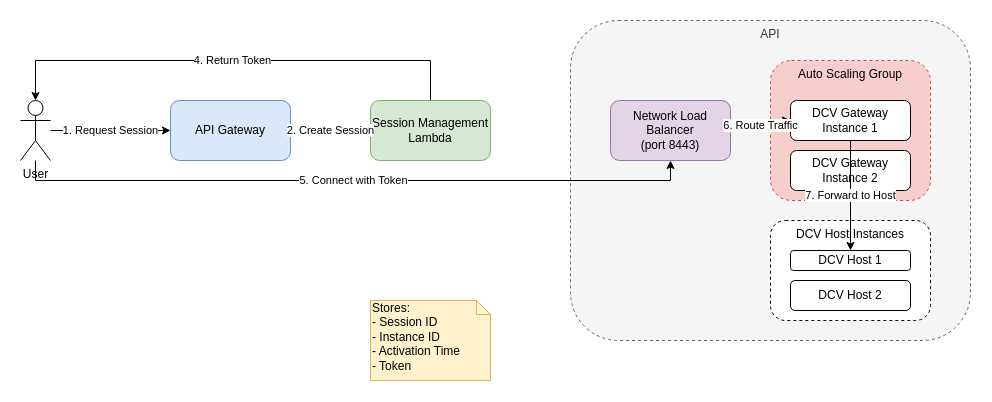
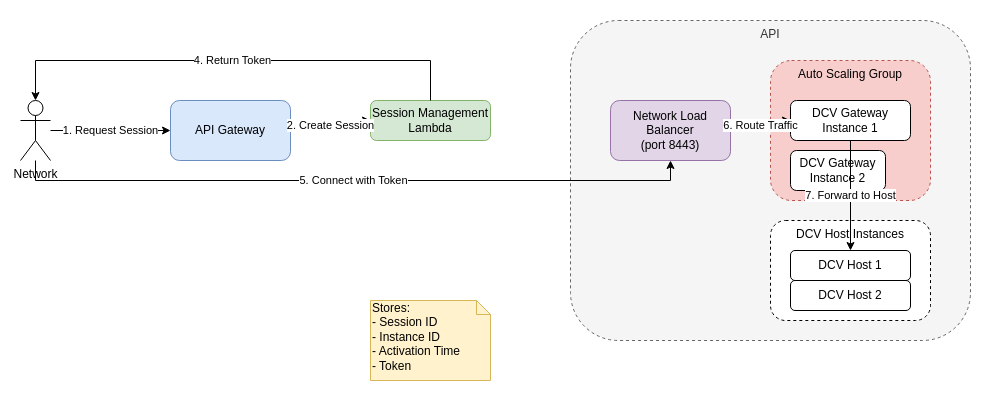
- <mxCell id="4" value="Session Management&#10;Lambda" style="rounded=1;whiteSpace=wrap;html=1;fillColor=#d5e8d4;strokeColor=#82b366;" vertex="1" parent="1"><mxGeometry x="370" y="100" width="120" height="60" as="geometry" /></mxCell>
+ <mxCell id="4" value="Session Management&#10;Lambda" style="rounded=1;whiteSpace=wrap;html=1;fillColor=#d5e8d4;strokeColor=#82b366;" vertex="1" parent="1"><mxGeometry x="370" y="100" width="120" height="40" as="geometry" /></mxCell>
- <mxCell id="9" value="DCV Gateway&#10;Instance 2" style="rounded=1;whiteSpace=wrap;html=1;" vertex="1" parent="1"><mxGeometry x="790" y="150" width="120" height="40" as="geometry" /></mxCell>
+ <mxCell id="9" value="DCV Gateway&#10;Instance 2" style="rounded=1;whiteSpace=wrap;html=1;" vertex="1" parent="1"><mxGeometry x="790" y="150" width="95" height="40" as="geometry" /></mxCell>
- <mxCell id="2" value="User" style="shape=umlActor;verticalLabelPosition=bottom;verticalAlign=top;html=1;" vertex="1" parent="1"><mxGeometry x="20" y="100" width="30" height="60" as="geometry" /></mxCell>
+ <mxCell id="2" value="Network" style="shape=umlActor;verticalLabelPosition=bottom;verticalAlign=top;html=1;" vertex="1" parent="1"><mxGeometry x="20" y="100" width="30" height="60" as="geometry" /></mxCell>
- <mxCell id="11" value="DCV Host 1" style="rounded=1;whiteSpace=wrap;html=1;" vertex="1" parent="1"><mxGeometry x="790" y="250" width="120" height="20" as="geometry" /></mxCell>
+ <mxCell id="11" value="DCV Host 1" style="rounded=1;whiteSpace=wrap;html=1;" vertex="1" parent="1"><mxGeometry x="790" y="250" width="120" height="30" as="geometry" /></mxCell>
